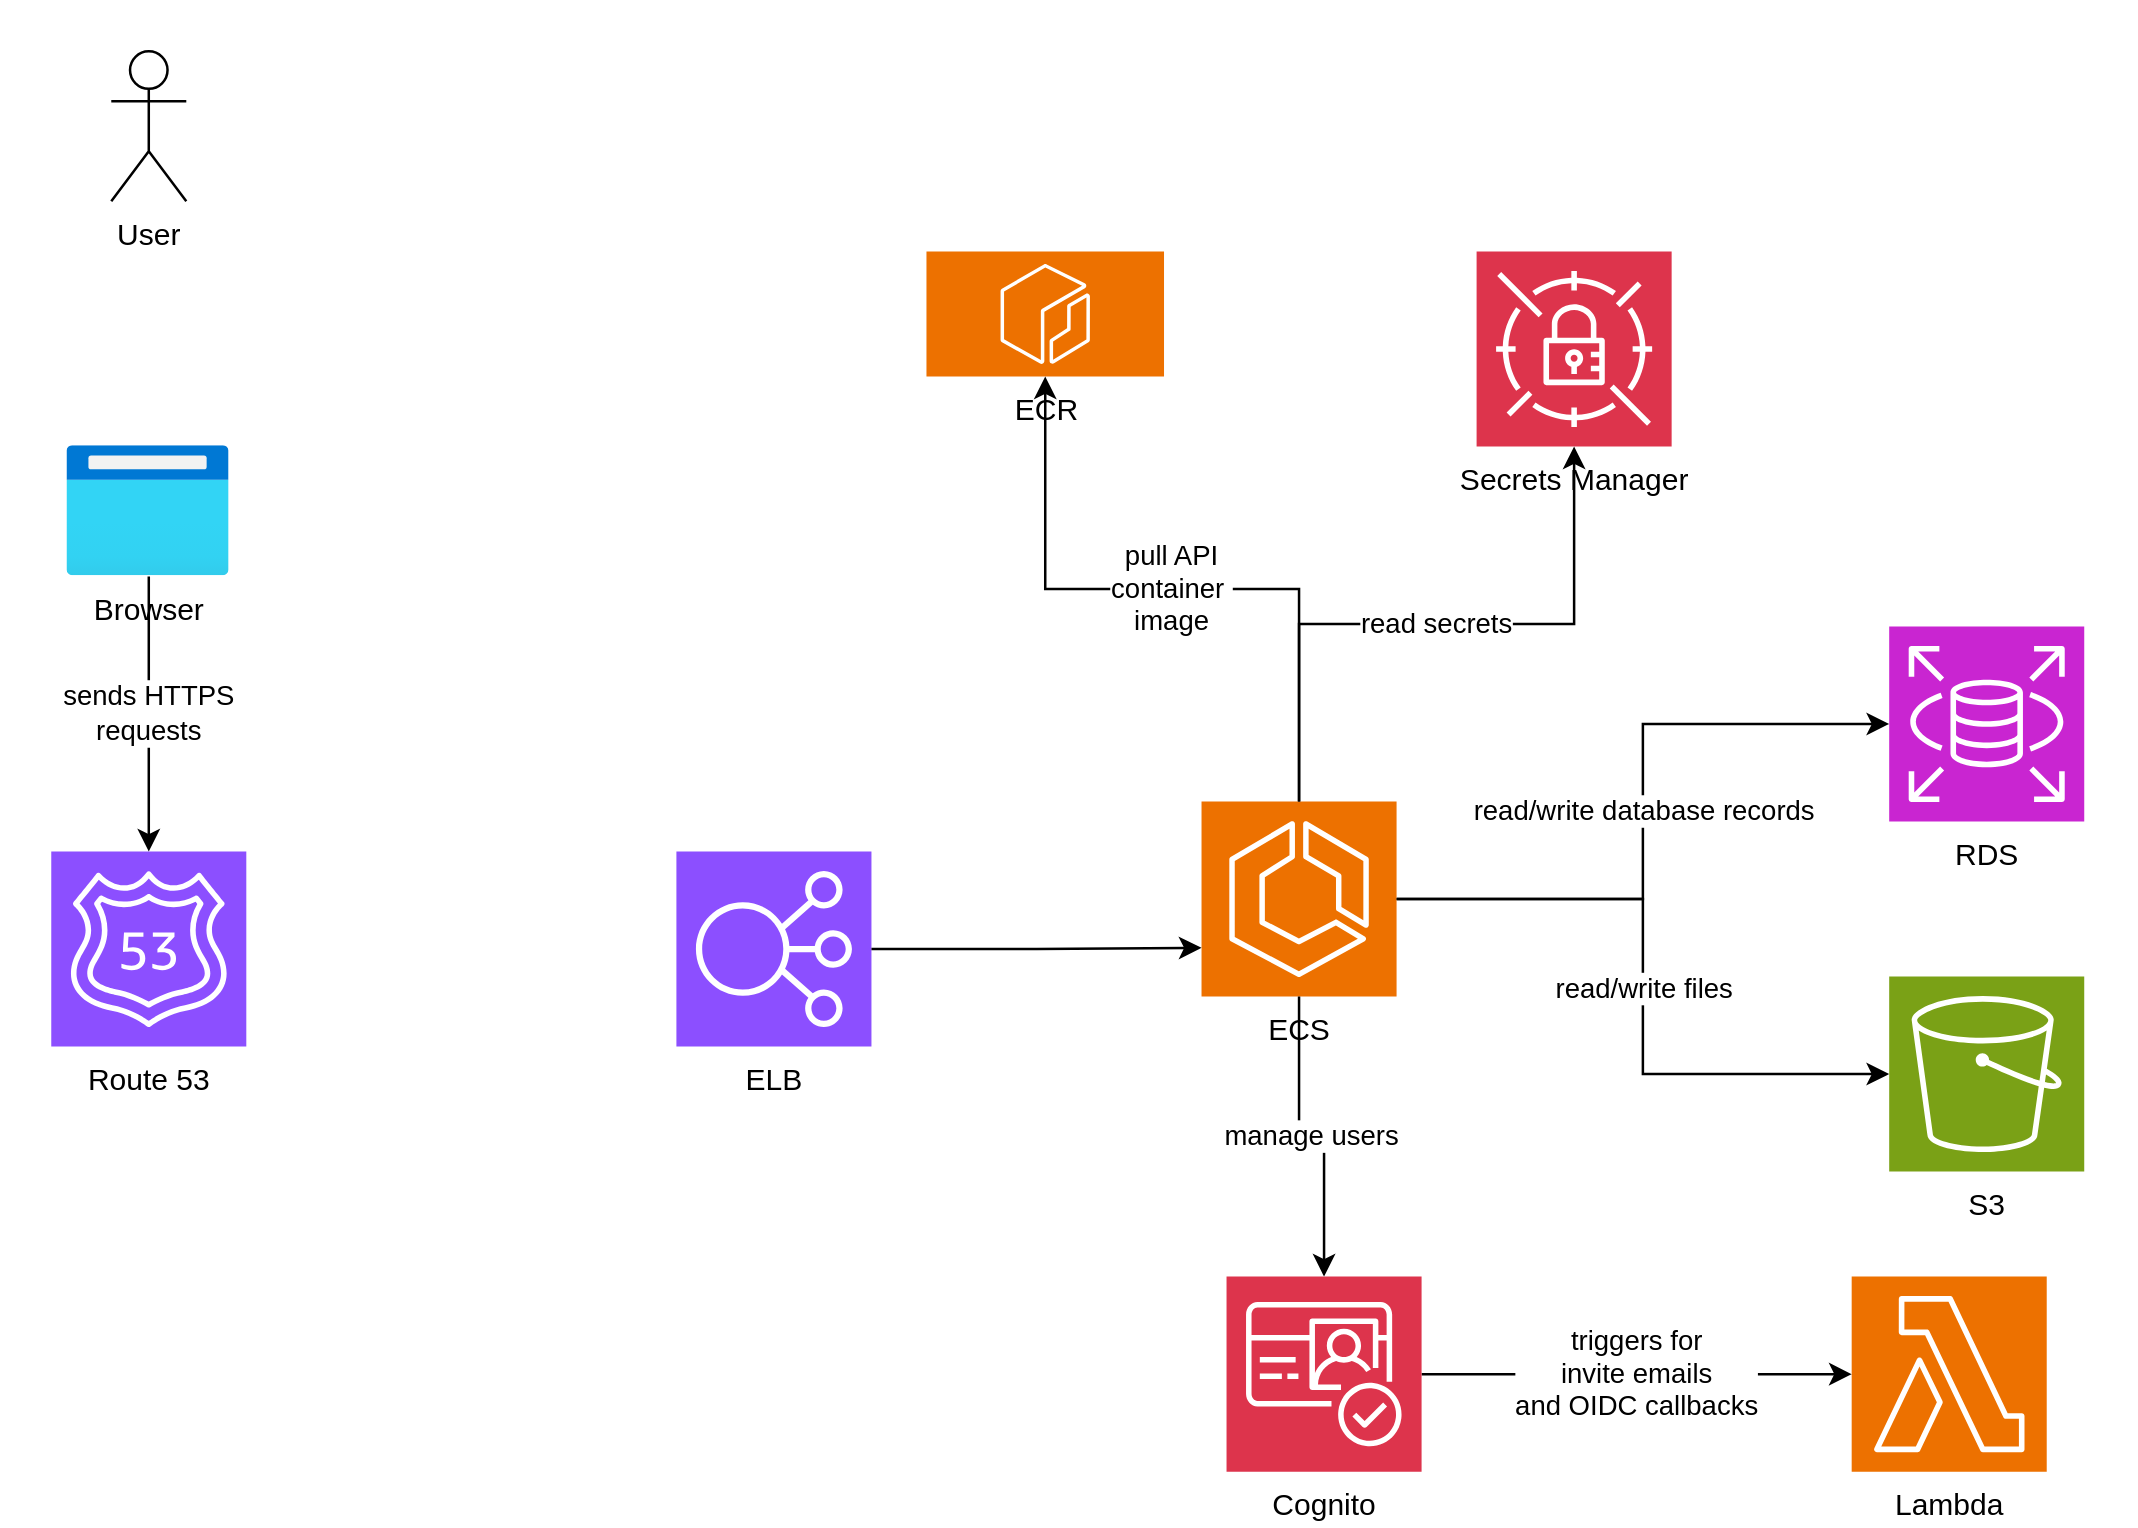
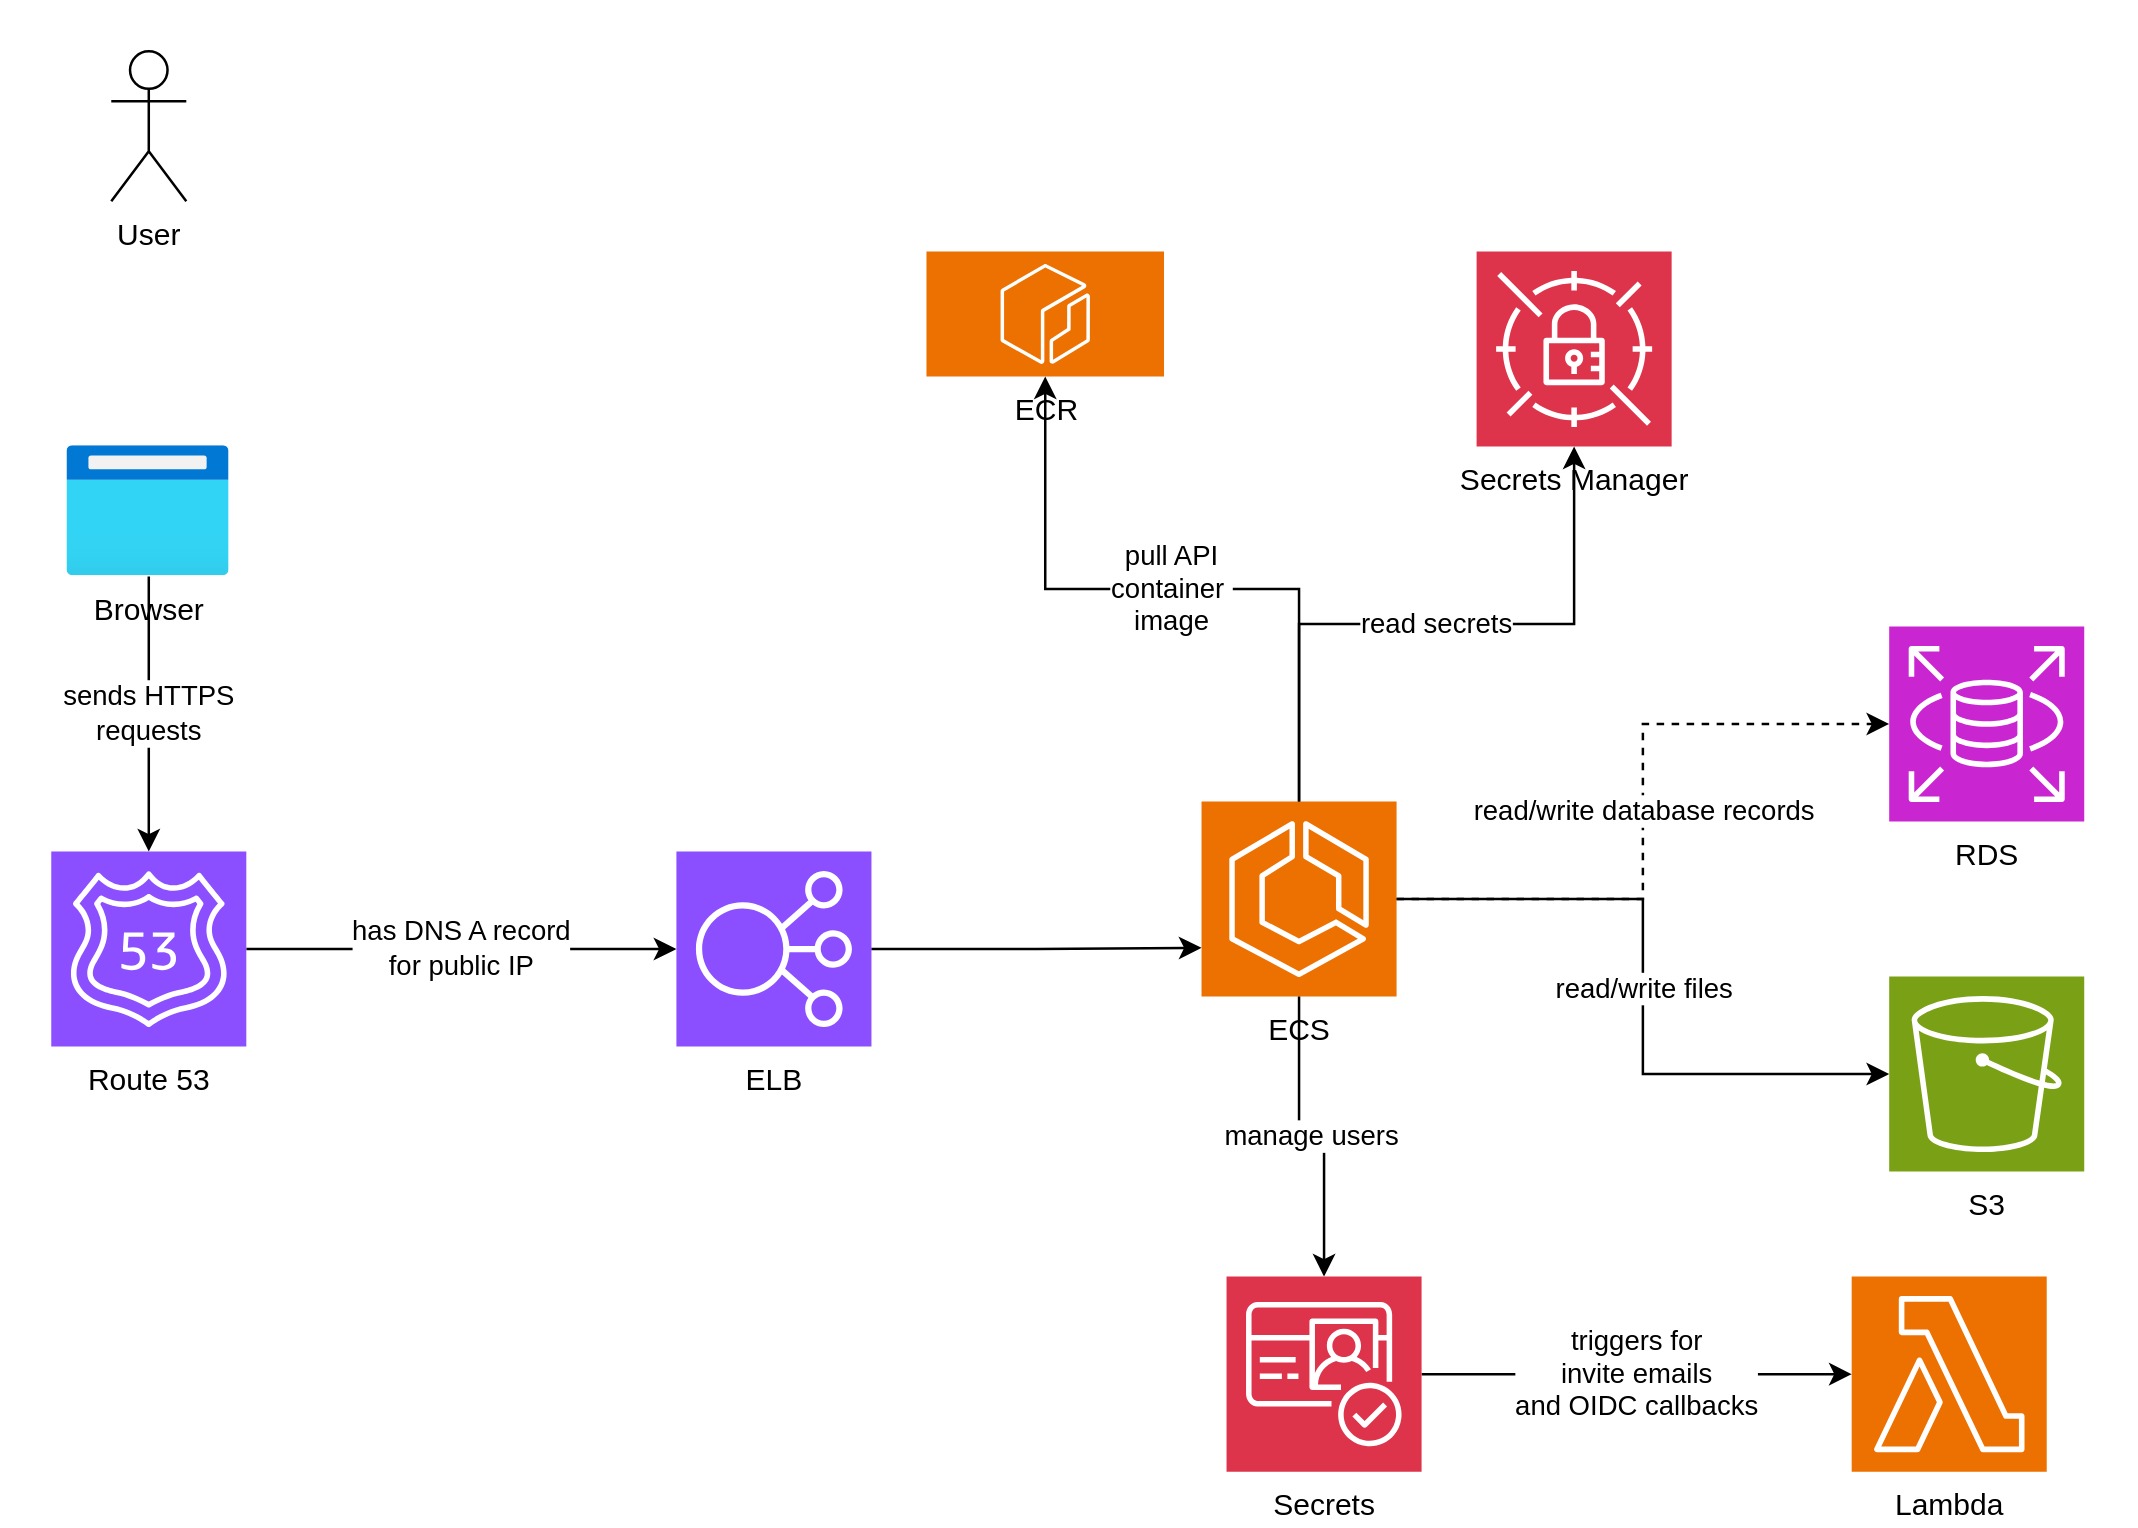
- <mxCell id="5" value="read/write database records" style="edgeStyle=orthogonalEdgeStyle;rounded=0;orthogonalLoop=1;jettySize=auto;html=1;" edge="1" parent="1" source="6" target="13"><mxGeometry relative="1" as="geometry" /></mxCell>
+ <mxCell id="5" value="read/write database records" style="edgeStyle=orthogonalEdgeStyle;rounded=0;orthogonalLoop=1;jettySize=auto;html=1;dashed=1;" edge="1" parent="1" source="6" target="13"><mxGeometry relative="1" as="geometry" /></mxCell>
+ <mxCell id="7" value="has DNS A record&lt;div&gt;for public IP&lt;/div&gt;" style="edgeStyle=orthogonalEdgeStyle;rounded=0;orthogonalLoop=1;jettySize=auto;html=1;" edge="1" parent="1" source="8" target="17"><mxGeometry relative="1" as="geometry" /></mxCell>
- <mxCell id="10" value="Cognito" style="sketch=0;points=[[0,0,0],[0.25,0,0],[0.5,0,0],[0.75,0,0],[1,0,0],[0,1,0],[0.25,1,0],[0.5,1,0],[0.75,1,0],[1,1,0],[0,0.25,0],[0,0.5,0],[0,0.75,0],[1,0.25,0],[1,0.5,0],[1,0.75,0]];outlineConnect=0;fontColor=default;fillColor=#DD344C;strokeColor=#ffffff;dashed=0;verticalLabelPosition=bottom;verticalAlign=top;align=center;html=1;fontSize=12;fontStyle=0;aspect=fixed;shape=mxgraph.aws4.resourceIcon;resIcon=mxgraph.aws4.cognito;" vertex="1" parent="1"><mxGeometry x="490" y="510" width="78" height="78" as="geometry" /></mxCell>
+ <mxCell id="10" value="Secrets" style="sketch=0;points=[[0,0,0],[0.25,0,0],[0.5,0,0],[0.75,0,0],[1,0,0],[0,1,0],[0.25,1,0],[0.5,1,0],[0.75,1,0],[1,1,0],[0,0.25,0],[0,0.5,0],[0,0.75,0],[1,0.25,0],[1,0.5,0],[1,0.75,0]];outlineConnect=0;fontColor=default;fillColor=#DD344C;strokeColor=#ffffff;dashed=0;verticalLabelPosition=bottom;verticalAlign=top;align=center;html=1;fontSize=12;fontStyle=0;aspect=fixed;shape=mxgraph.aws4.resourceIcon;resIcon=mxgraph.aws4.cognito;" vertex="1" parent="1"><mxGeometry x="490" y="510" width="78" height="78" as="geometry" /></mxCell>
